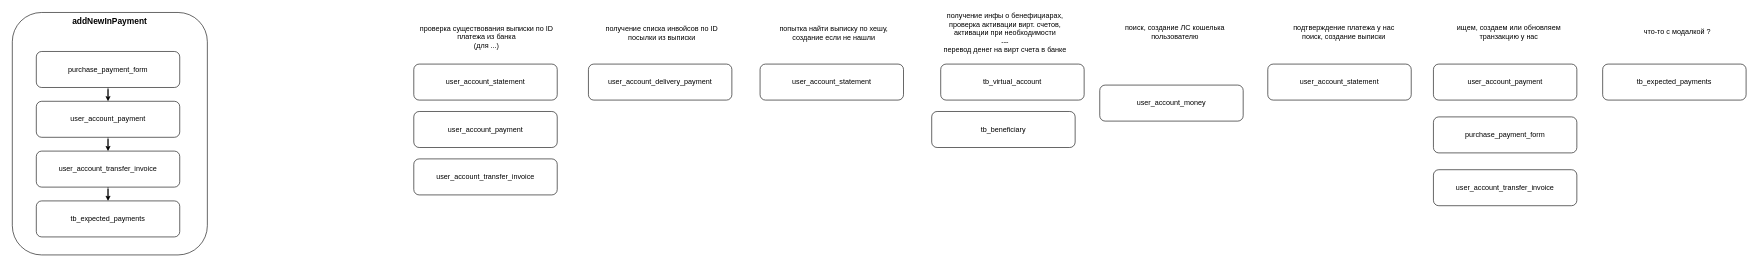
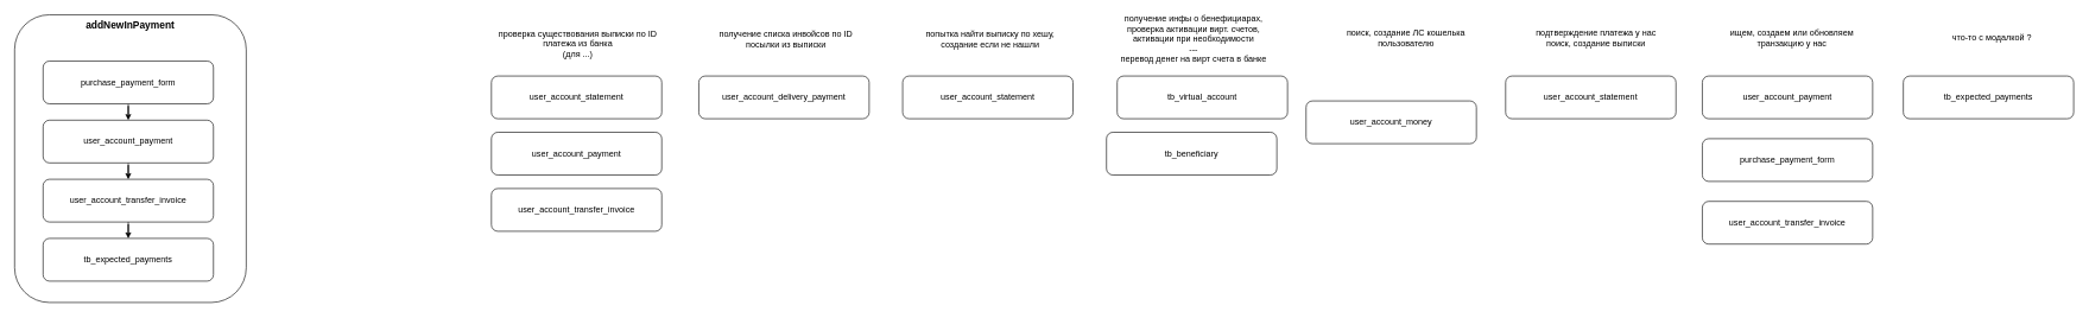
- <mxCell id="27" value="поиск, создание ЛС кошелька пользователю" style="text;html=1;strokeColor=none;fillColor=none;align=center;verticalAlign=middle;whiteSpace=wrap;rounded=0;" parent="1" vertex="1"><mxGeometry x="1837" y="37" width="241" height="30" as="geometry" /></mxCell>
+ <mxCell id="27" value="поиск, создание ЛС кошелька пользователю" style="text;html=1;strokeColor=none;fillColor=none;align=center;verticalAlign=middle;whiteSpace=wrap;rounded=0;" parent="1" vertex="1"><mxGeometry x="1852" y="37" width="241" height="30" as="geometry" /></mxCell>
